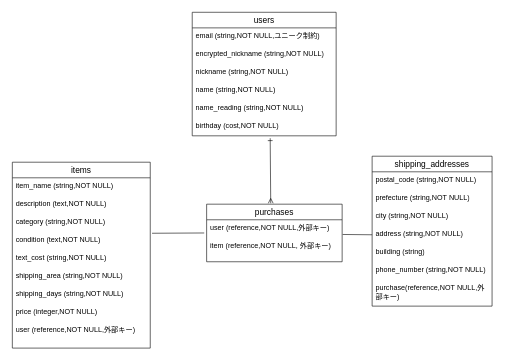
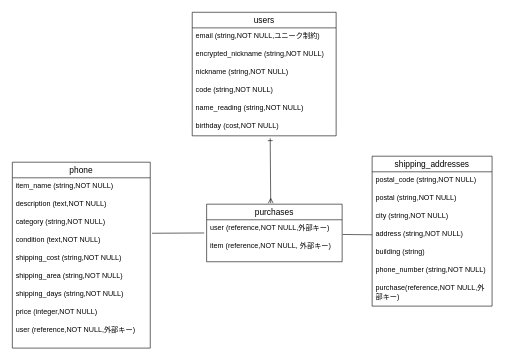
- <mxCell id="6" value="name (string,NOT NULL)" style="text;strokeColor=none;fillColor=none;spacingLeft=4;spacingRight=4;overflow=hidden;rotatable=0;points=[[0,0.5],[1,0.5]];portConstraint=eastwest;fontSize=12;whiteSpace=wrap;html=1;" vertex="1" parent="2"><mxGeometry y="116" width="240" height="30" as="geometry" /></mxCell>
+ <mxCell id="6" value="code (string,NOT NULL)" style="text;strokeColor=none;fillColor=none;spacingLeft=4;spacingRight=4;overflow=hidden;rotatable=0;points=[[0,0.5],[1,0.5]];portConstraint=eastwest;fontSize=12;whiteSpace=wrap;html=1;" vertex="1" parent="2"><mxGeometry y="116" width="240" height="30" as="geometry" /></mxCell>
- <mxCell id="9" value="items" style="swimlane;fontStyle=0;childLayout=stackLayout;horizontal=1;startSize=26;horizontalStack=0;resizeParent=1;resizeParentMax=0;resizeLast=0;collapsible=1;marginBottom=0;align=center;fontSize=14;" vertex="1" parent="1"><mxGeometry x="20" y="270" width="230" height="310" as="geometry" /></mxCell>
+ <mxCell id="9" value="phone" style="swimlane;fontStyle=0;childLayout=stackLayout;horizontal=1;startSize=26;horizontalStack=0;resizeParent=1;resizeParentMax=0;resizeLast=0;collapsible=1;marginBottom=0;align=center;fontSize=14;" vertex="1" parent="1"><mxGeometry x="20" y="270" width="230" height="310" as="geometry" /></mxCell>
- <mxCell id="24" value="prefecture (string,&lt;span style=&quot;color: rgb(0, 0, 0);&quot;&gt;NOT NULL&lt;/span&gt;)" style="text;strokeColor=none;fillColor=none;spacingLeft=4;spacingRight=4;overflow=hidden;rotatable=0;points=[[0,0.5],[1,0.5]];portConstraint=eastwest;fontSize=12;whiteSpace=wrap;html=1;" vertex="1" parent="22"><mxGeometry y="56" width="200" height="30" as="geometry" /></mxCell>
+ <mxCell id="24" value="postal (string,&lt;span style=&quot;color: rgb(0, 0, 0);&quot;&gt;NOT NULL&lt;/span&gt;)" style="text;strokeColor=none;fillColor=none;spacingLeft=4;spacingRight=4;overflow=hidden;rotatable=0;points=[[0,0.5],[1,0.5]];portConstraint=eastwest;fontSize=12;whiteSpace=wrap;html=1;" vertex="1" parent="22"><mxGeometry y="56" width="200" height="30" as="geometry" /></mxCell>
- <mxCell id="14" value="text_cost (string,&lt;span style=&quot;color: rgb(0, 0, 0);&quot;&gt;NOT NULL&lt;/span&gt;)" style="text;strokeColor=none;fillColor=none;spacingLeft=4;spacingRight=4;overflow=hidden;rotatable=0;points=[[0,0.5],[1,0.5]];portConstraint=eastwest;fontSize=12;whiteSpace=wrap;html=1;" vertex="1" parent="9"><mxGeometry y="146" width="230" height="30" as="geometry" /></mxCell>
+ <mxCell id="14" value="shipping_cost (string,&lt;span style=&quot;color: rgb(0, 0, 0);&quot;&gt;NOT NULL&lt;/span&gt;)" style="text;strokeColor=none;fillColor=none;spacingLeft=4;spacingRight=4;overflow=hidden;rotatable=0;points=[[0,0.5],[1,0.5]];portConstraint=eastwest;fontSize=12;whiteSpace=wrap;html=1;" vertex="1" parent="9"><mxGeometry y="146" width="230" height="30" as="geometry" /></mxCell>
